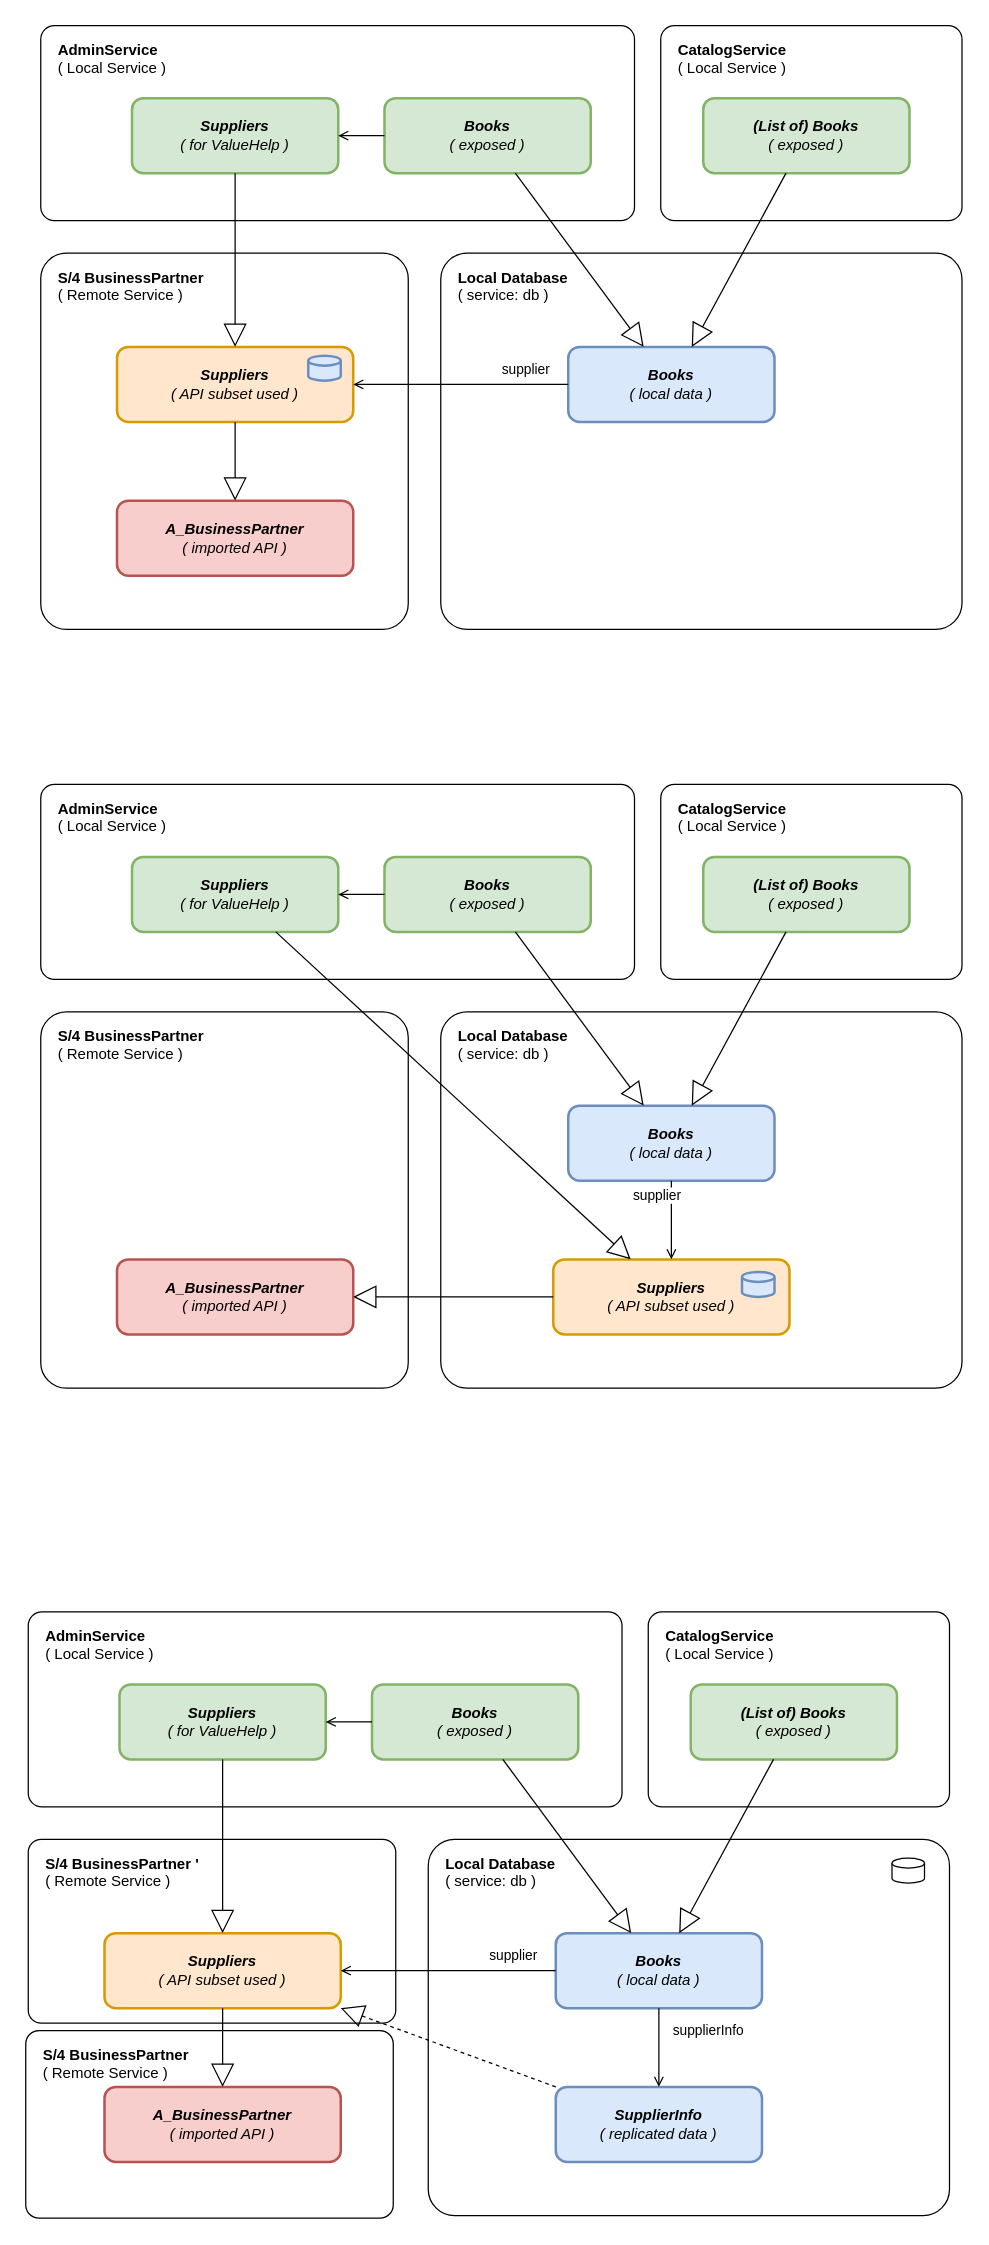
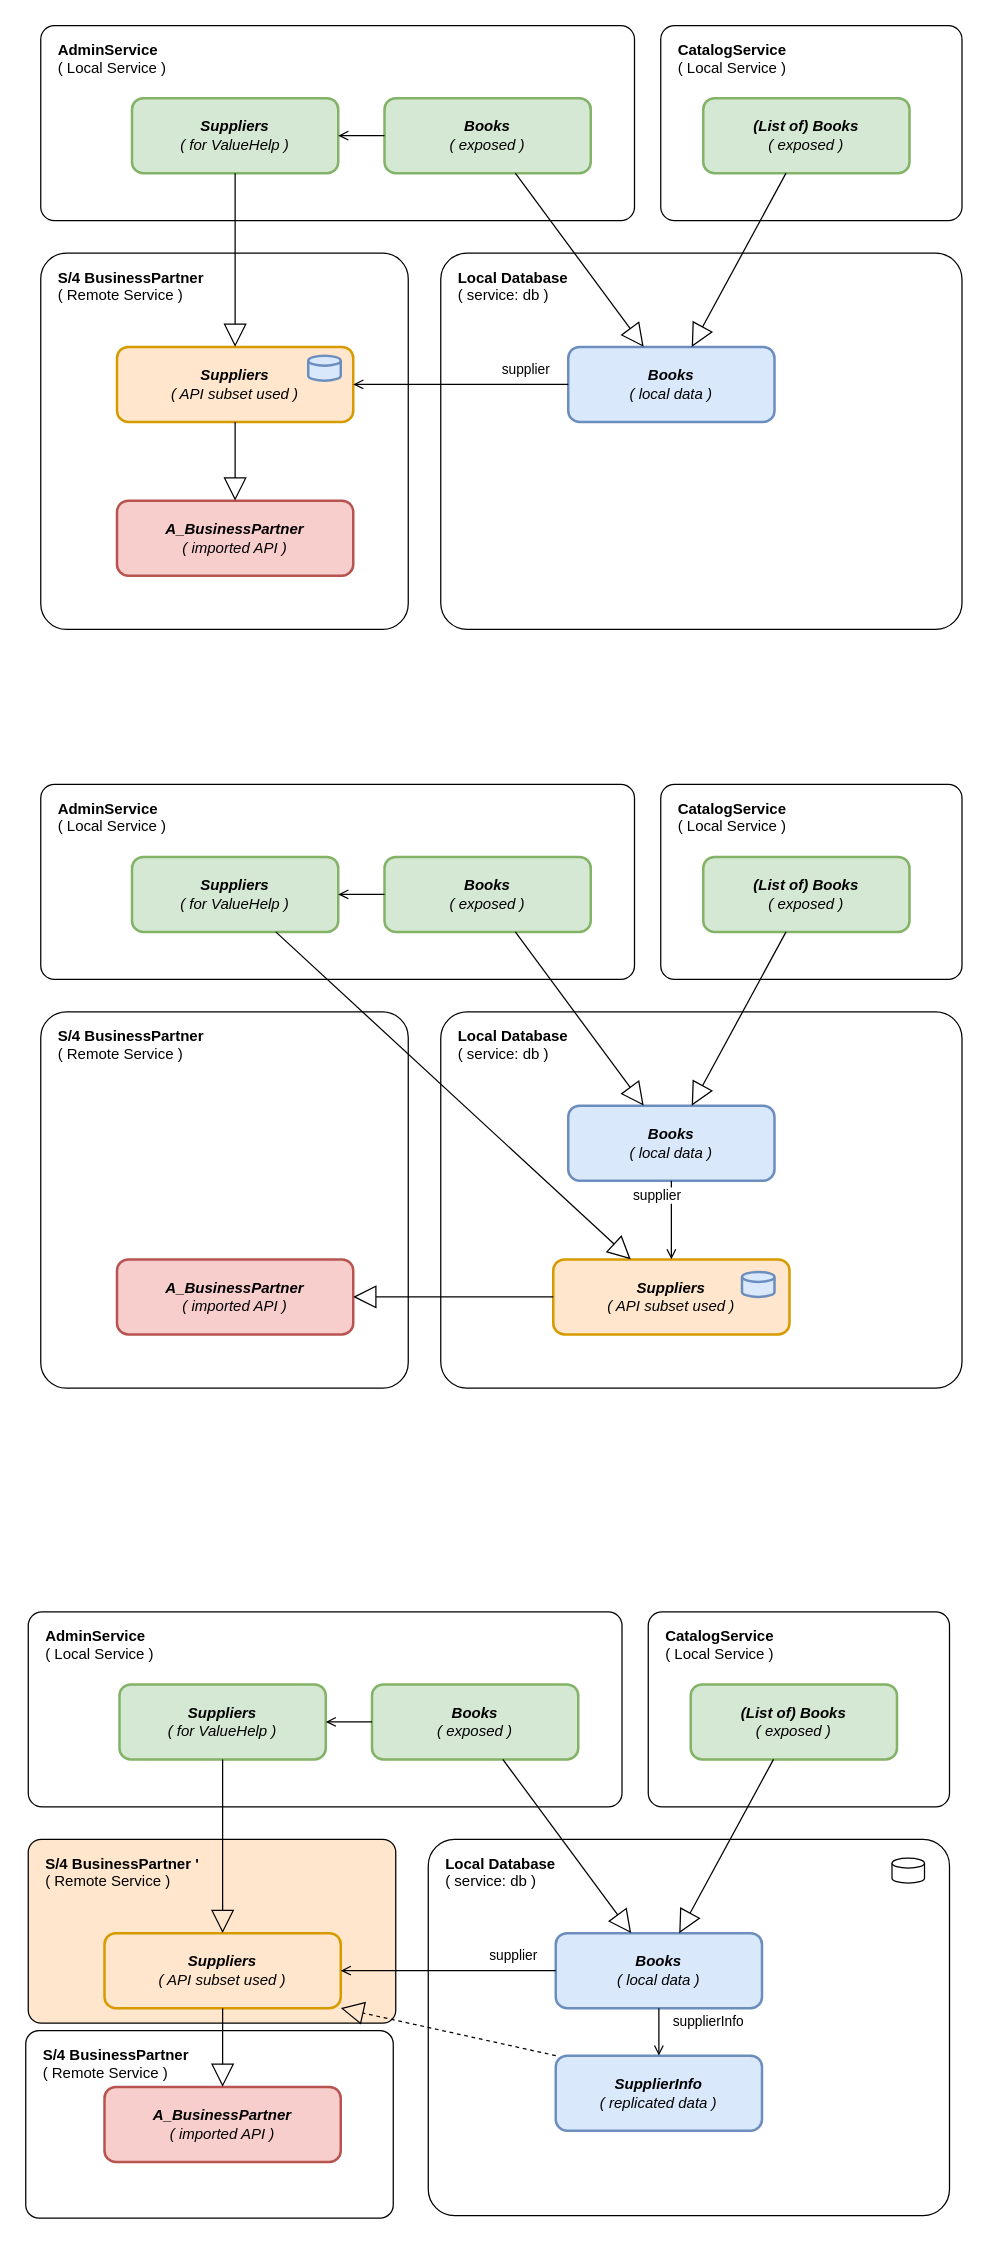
- <mxCell id="4" value="S/4 BusinessPartner '&lt;br&gt;&lt;span style=&quot;font-weight: normal&quot;&gt;( Remote Service&amp;nbsp;)&lt;/span&gt;" style="rounded=1;whiteSpace=wrap;html=1;sketch=0;verticalAlign=top;align=left;arcSize=7;spacing=8;spacingLeft=6;fontStyle=1" parent="1" vertex="1"><mxGeometry x="22" y="1471" width="294" height="147" as="geometry" /></mxCell>
+ <mxCell id="4" value="S/4 BusinessPartner '&lt;br&gt;&lt;span style=&quot;font-weight: normal&quot;&gt;( Remote Service&amp;nbsp;)&lt;/span&gt;" style="rounded=1;whiteSpace=wrap;html=1;sketch=0;verticalAlign=top;align=left;arcSize=7;spacing=8;spacingLeft=6;fontStyle=1;fillColor=#ffe6cc;" parent="1" vertex="1"><mxGeometry x="22" y="1471" width="294" height="147" as="geometry" /></mxCell>
- <mxCell id="11" value="&lt;b&gt;SupplierInfo&lt;br&gt;&lt;/b&gt;&lt;div&gt;&lt;span&gt;( replicated data )&lt;/span&gt;&lt;/div&gt;" style="rounded=1;whiteSpace=wrap;html=1;sketch=0;align=center;fontStyle=2;fillColor=#dae8fc;strokeColor=#6c8ebf;strokeWidth=2;" parent="1" vertex="1"><mxGeometry x="444" y="1669" width="165" height="60" as="geometry" /></mxCell>
+ <mxCell id="11" value="&lt;b&gt;SupplierInfo&lt;br&gt;&lt;/b&gt;&lt;div&gt;&lt;span&gt;( replicated data )&lt;/span&gt;&lt;/div&gt;" style="rounded=1;whiteSpace=wrap;html=1;sketch=0;align=center;fontStyle=2;fillColor=#dae8fc;strokeColor=#6c8ebf;strokeWidth=2;" parent="1" vertex="1"><mxGeometry x="444" y="1644" width="165" height="60" as="geometry" /></mxCell>
